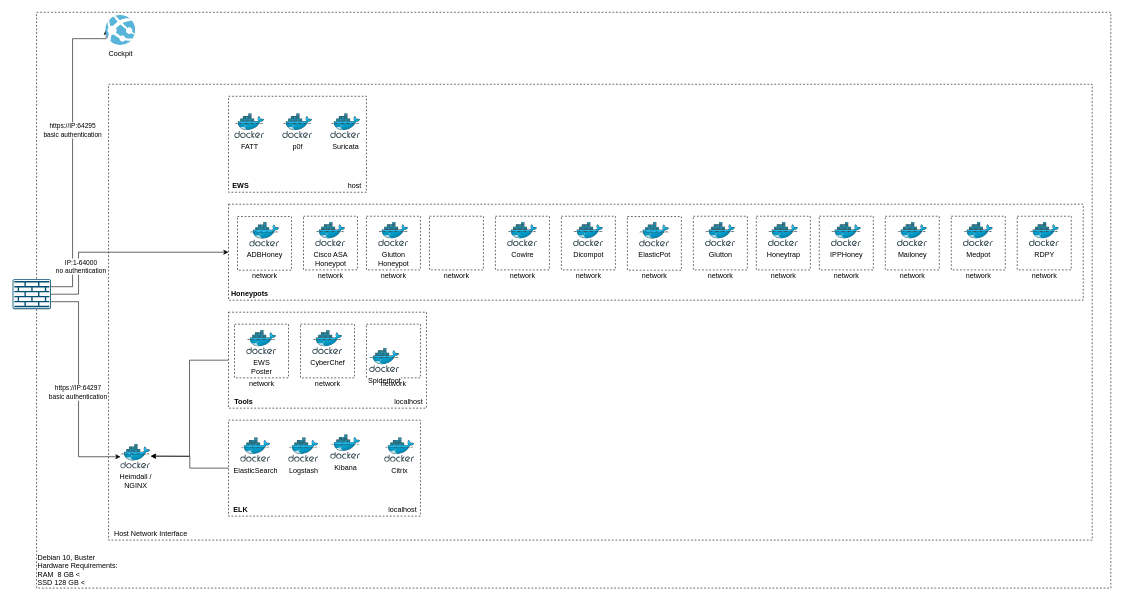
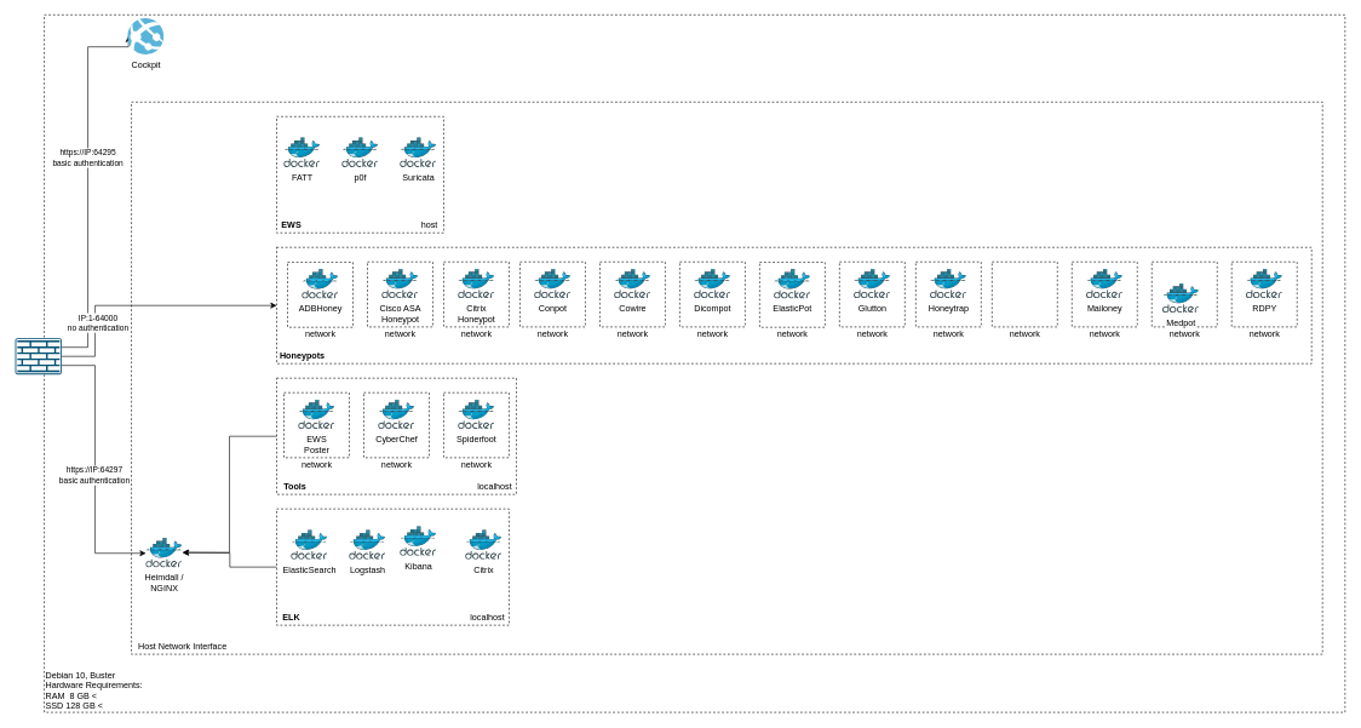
+ <mxCell id="35" value="Conpot" style="sketch=0;aspect=fixed;html=1;points=[];align=center;image;fontSize=12;image=img/lib/mscae/Docker.svg;" parent="33" vertex="1"><mxGeometry x="20" y="9.5" width="50" height="41" as="geometry" /></mxCell>
- <mxCell id="59" value="IPPHoney" style="sketch=0;aspect=fixed;html=1;points=[];align=center;image;fontSize=12;image=img/lib/mscae/Docker.svg;" parent="57" vertex="1"><mxGeometry x="20" y="9.5" width="50" height="41" as="geometry" /></mxCell>
- <mxCell id="67" value="Medpot" style="sketch=0;aspect=fixed;html=1;points=[];align=center;image;fontSize=12;image=img/lib/mscae/Docker.svg;" parent="65" vertex="1"><mxGeometry x="20" y="9.5" width="50" height="41" as="geometry" /></mxCell>
+ <mxCell id="67" value="Medpot" style="sketch=0;aspect=fixed;html=1;points=[];align=center;image;fontSize=12;image=img/lib/mscae/Docker.svg;" parent="65" vertex="1"><mxGeometry x="15" y="29.5" width="50" height="41" as="geometry" /></mxCell>
- <mxCell id="31" value="&lt;div&gt;Glutton&lt;/div&gt;&lt;div&gt;Honeypot&lt;br&gt;&lt;/div&gt;" style="sketch=0;aspect=fixed;html=1;points=[];align=center;image;fontSize=12;image=img/lib/mscae/Docker.svg;" parent="29" vertex="1"><mxGeometry x="20" y="9.5" width="50" height="41" as="geometry" /></mxCell>
+ <mxCell id="31" value="&lt;div&gt;Citrix&lt;/div&gt;&lt;div&gt;Honeypot&lt;br&gt;&lt;/div&gt;" style="sketch=0;aspect=fixed;html=1;points=[];align=center;image;fontSize=12;image=img/lib/mscae/Docker.svg;" parent="29" vertex="1"><mxGeometry x="20" y="9.5" width="50" height="41" as="geometry" /></mxCell>
- <mxCell id="94" value="Spiderfoot" style="sketch=0;aspect=fixed;html=1;points=[];align=center;image;fontSize=12;image=img/lib/mscae/Docker.svg;" parent="92" vertex="1"><mxGeometry x="5" y="39.5" width="50" height="41" as="geometry" /></mxCell>
+ <mxCell id="94" value="Spiderfoot" style="sketch=0;aspect=fixed;html=1;points=[];align=center;image;fontSize=12;image=img/lib/mscae/Docker.svg;" parent="92" vertex="1"><mxGeometry x="20" y="9.5" width="50" height="41" as="geometry" /></mxCell>
